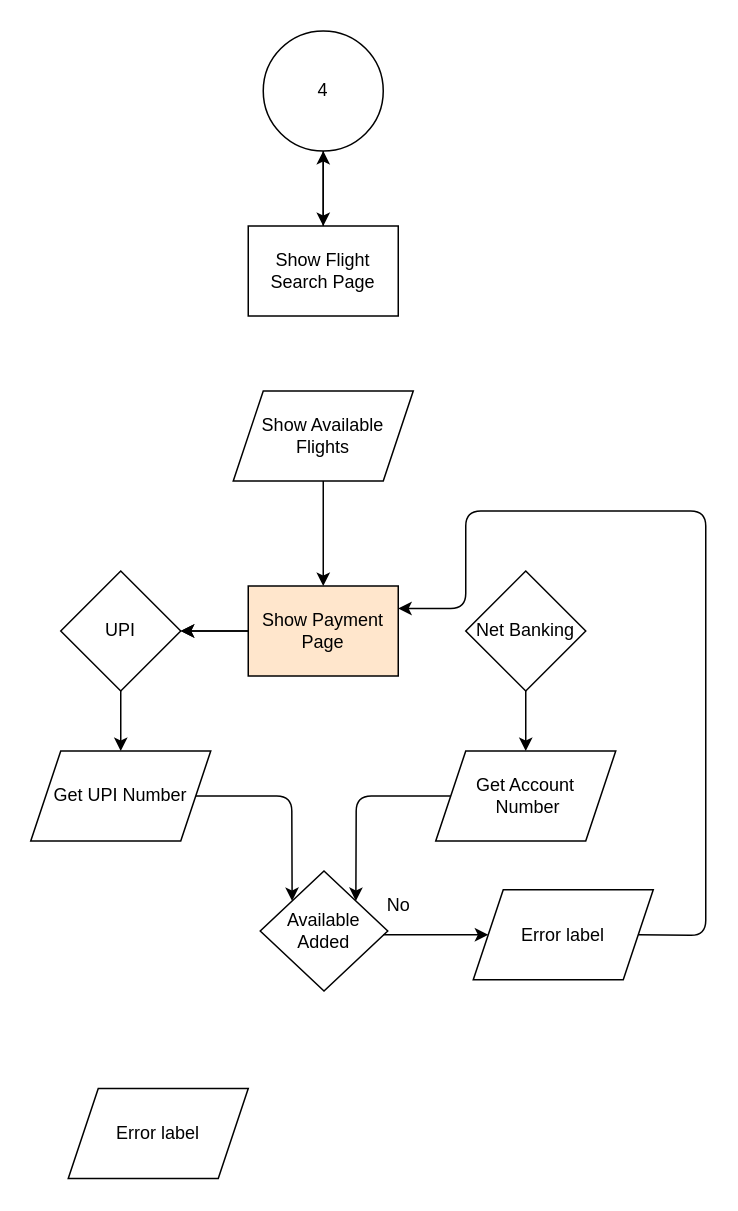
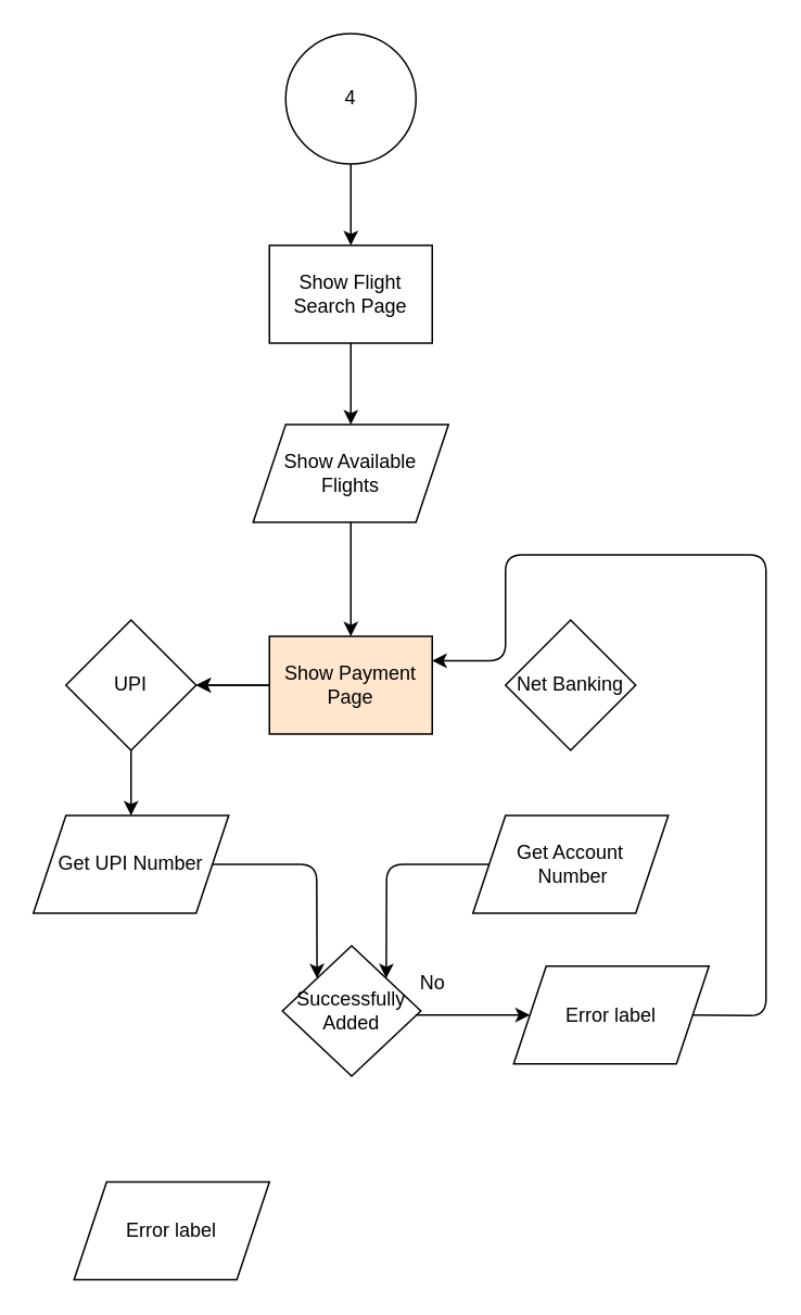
- <mxCell id="7" value="" style="edgeStyle=none;html=1;" edge="1" parent="1" source="8" target="3"><mxGeometry relative="1" as="geometry" /></mxCell>
+ <mxCell id="7" value="" style="edgeStyle=none;html=1;" edge="1" parent="1" source="8" target="6"><mxGeometry relative="1" as="geometry" /></mxCell>
- <mxCell id="12" value="" style="edgeStyle=none;html=1;" edge="1" parent="1" source="13" target="17"><mxGeometry relative="1" as="geometry" /></mxCell>
- <mxCell id="19" value="Available&lt;br&gt;Added" style="rhombus;whiteSpace=wrap;html=1;" vertex="1" parent="1"><mxGeometry x="173" y="580" width="85" height="80" as="geometry" /></mxCell>
+ <mxCell id="19" value="Successfully&lt;br&gt;Added" style="rhombus;whiteSpace=wrap;html=1;" vertex="1" parent="1"><mxGeometry x="173" y="580" width="85" height="80" as="geometry" /></mxCell>
